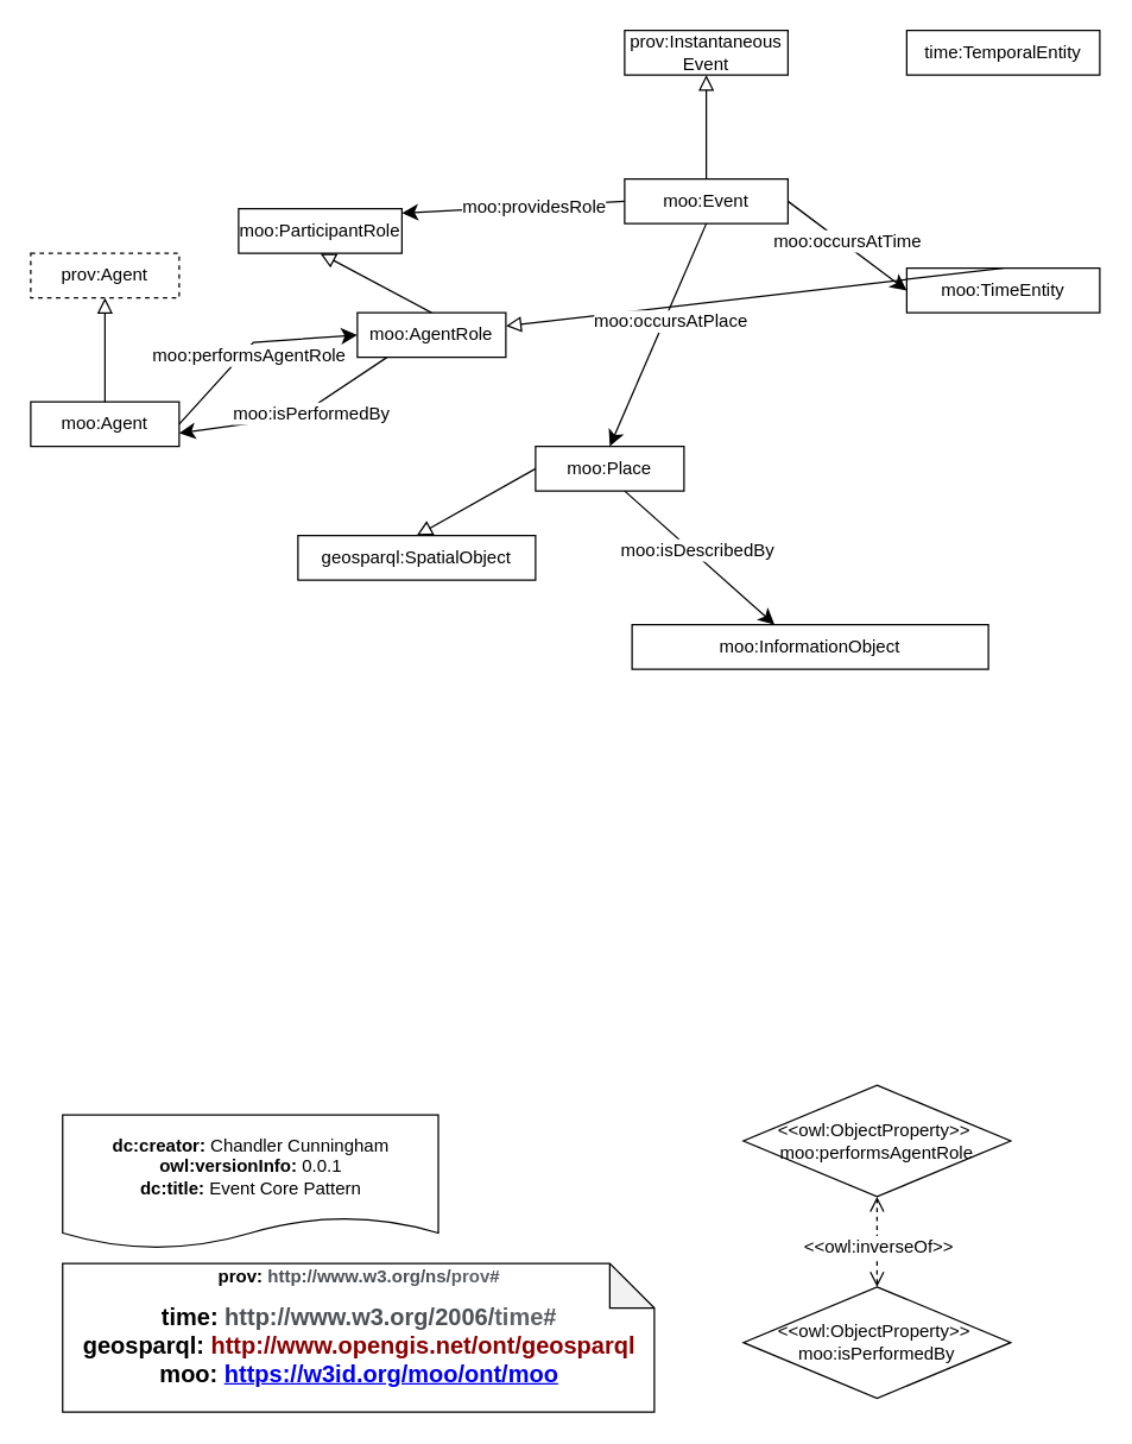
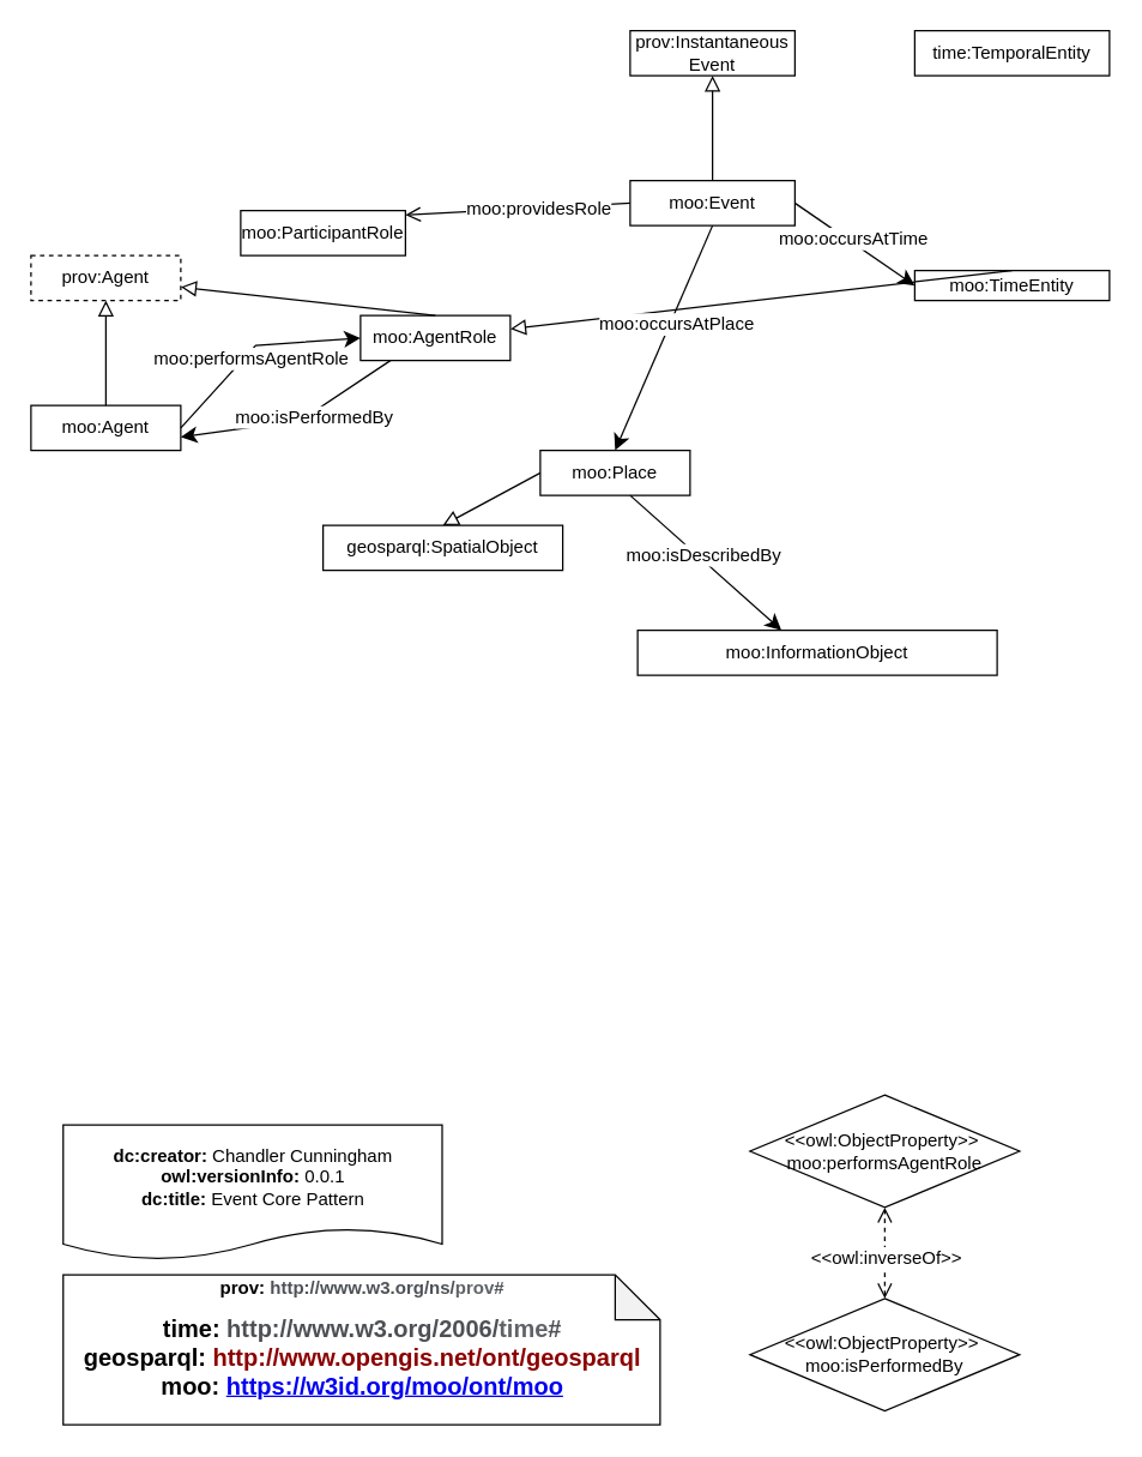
- <mxCell id="27" value="" style="endArrow=classic;html=1;exitX=0;exitY=0.5;exitDx=0;exitDy=0;entryX=1;entryY=0.1;entryDx=0;entryDy=0;endSize=8;arcSize=0;" parent="1" source="5" target="8" edge="1"><mxGeometry width="50" height="50" relative="1" as="geometry"><mxPoint x="180" y="478.33" as="sourcePoint" /><mxPoint x="392" y="478.33" as="targetPoint" /></mxGeometry></mxCell>
+ <mxCell id="27" value="" style="endArrow=open;html=1;exitX=0;exitY=0.5;exitDx=0;exitDy=0;entryX=1;entryY=0.1;entryDx=0;entryDy=0;endSize=8;arcSize=0;" parent="1" source="5" target="8" edge="1"><mxGeometry width="50" height="50" relative="1" as="geometry"><mxPoint x="180" y="478.33" as="sourcePoint" /><mxPoint x="392" y="478.33" as="targetPoint" /></mxGeometry></mxCell>
- <mxCell id="14" value="" style="endArrow=block;html=1;fontColor=#000099;exitX=0.5;exitY=0;exitDx=0;exitDy=0;endFill=0;entryX=0.5;entryY=1;entryDx=0;entryDy=0;endSize=8;arcSize=0;" parent="1" source="9" target="8" edge="1"><mxGeometry width="50" height="50" relative="1" as="geometry"><mxPoint x="495" y="140" as="sourcePoint" /><mxPoint x="495" y="70" as="targetPoint" /></mxGeometry></mxCell>
+ <mxCell id="14" value="" style="endArrow=block;html=1;fontColor=#000099;exitX=0.5;exitY=0;exitDx=0;exitDy=0;endFill=0;endSize=8;arcSize=0;" parent="1" source="9" target="10" edge="1"><mxGeometry width="50" height="50" relative="1" as="geometry"><mxPoint x="495" y="140" as="sourcePoint" /><mxPoint x="495" y="70" as="targetPoint" /></mxGeometry></mxCell>
- <mxCell id="7" value="moo:TimeEntity" style="rounded=0;whiteSpace=wrap;html=1;snapToPoint=1;points=[[0.1,0],[0.2,0],[0.3,0],[0.4,0],[0.5,0],[0.6,0],[0.7,0],[0.8,0],[0.9,0],[0,0.1],[0,0.3],[0,0.5],[0,0.7],[0,0.9],[0.1,1],[0.2,1],[0.3,1],[0.4,1],[0.5,1],[0.6,1],[0.7,1],[0.8,1],[0.9,1],[1,0.1],[1,0.3],[1,0.5],[1,0.7],[1,0.9]];" parent="1" vertex="1"><mxGeometry x="610" y="180" width="130" height="30" as="geometry" /></mxCell>
+ <mxCell id="7" value="moo:TimeEntity" style="rounded=0;whiteSpace=wrap;html=1;snapToPoint=1;points=[[0.1,0],[0.2,0],[0.3,0],[0.4,0],[0.5,0],[0.6,0],[0.7,0],[0.8,0],[0.9,0],[0,0.1],[0,0.3],[0,0.5],[0,0.7],[0,0.9],[0.1,1],[0.2,1],[0.3,1],[0.4,1],[0.5,1],[0.6,1],[0.7,1],[0.8,1],[0.9,1],[1,0.1],[1,0.3],[1,0.5],[1,0.7],[1,0.9]];" parent="1" vertex="1"><mxGeometry x="610" y="180" width="130" height="20" as="geometry" /></mxCell>
- <mxCell id="26" value="geosparql:SpatialObject" style="rounded=0;whiteSpace=wrap;html=1;snapToPoint=1;points=[[0.1,0],[0.2,0],[0.3,0],[0.4,0],[0.5,0],[0.6,0],[0.7,0],[0.8,0],[0.9,0],[0,0.1],[0,0.3],[0,0.5],[0,0.7],[0,0.9],[0.1,1],[0.2,1],[0.3,1],[0.4,1],[0.5,1],[0.6,1],[0.7,1],[0.8,1],[0.9,1],[1,0.1],[1,0.3],[1,0.5],[1,0.7],[1,0.9]];" parent="1" vertex="1"><mxGeometry x="200" y="360" width="160" height="30" as="geometry" /></mxCell>
+ <mxCell id="26" value="geosparql:SpatialObject" style="rounded=0;whiteSpace=wrap;html=1;snapToPoint=1;points=[[0.1,0],[0.2,0],[0.3,0],[0.4,0],[0.5,0],[0.6,0],[0.7,0],[0.8,0],[0.9,0],[0,0.1],[0,0.3],[0,0.5],[0,0.7],[0,0.9],[0.1,1],[0.2,1],[0.3,1],[0.4,1],[0.5,1],[0.6,1],[0.7,1],[0.8,1],[0.9,1],[1,0.1],[1,0.3],[1,0.5],[1,0.7],[1,0.9]];" parent="1" vertex="1"><mxGeometry x="215" y="350" width="160" height="30" as="geometry" /></mxCell>
